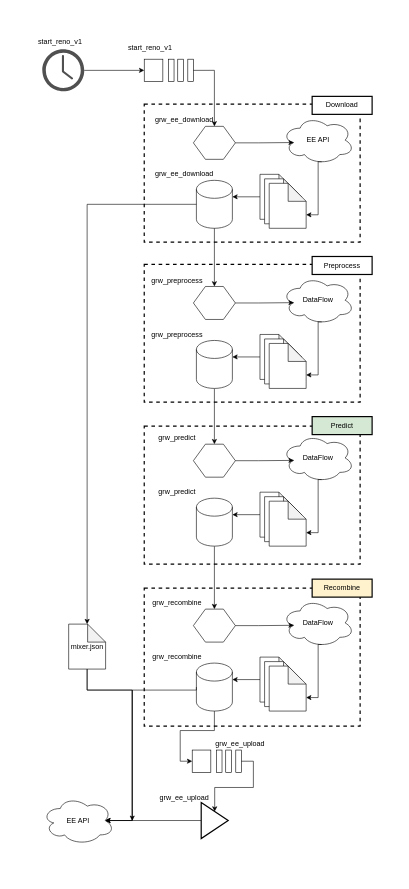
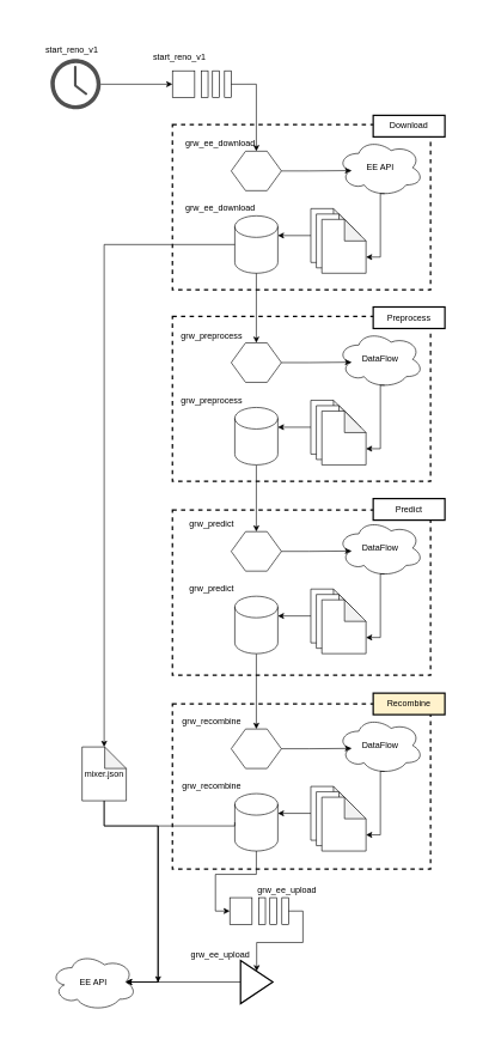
- <mxCell id="43" value="Predict" style="rounded=0;whiteSpace=wrap;html=1;strokeWidth=2;fillColor=#d5e8d4;" parent="29" vertex="1"><mxGeometry x="280" width="100" height="30" as="geometry" /></mxCell>
+ <mxCell id="43" value="Predict" style="rounded=0;whiteSpace=wrap;html=1;strokeWidth=2;" parent="29" vertex="1"><mxGeometry x="280" width="100" height="30" as="geometry" /></mxCell>
